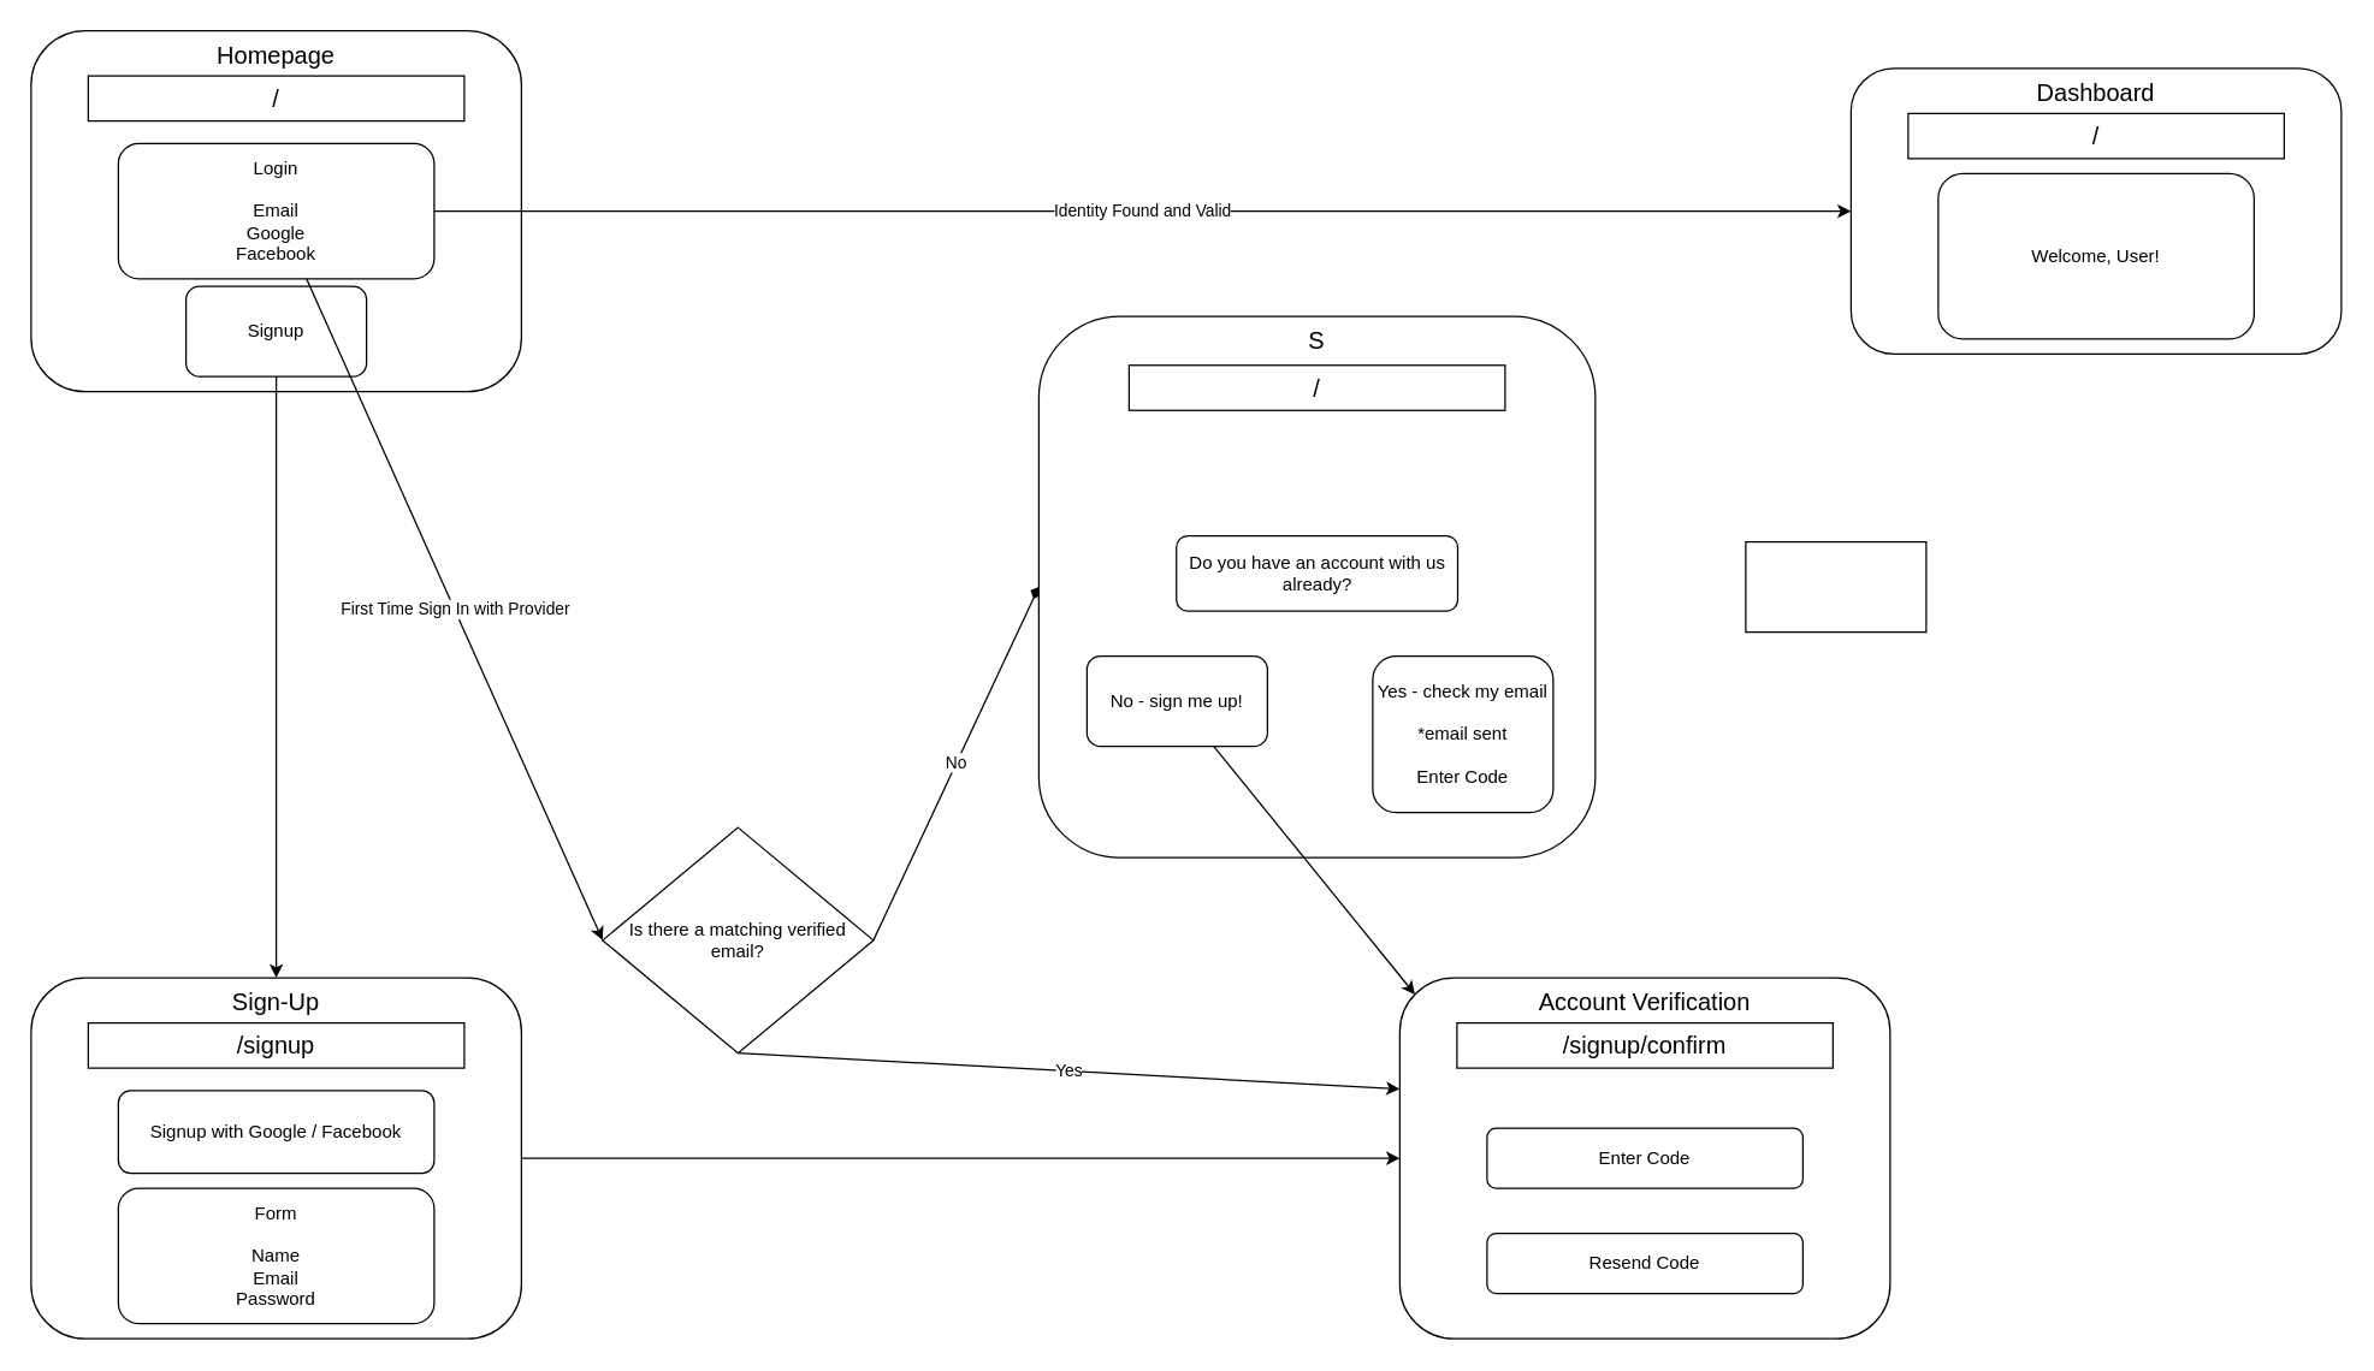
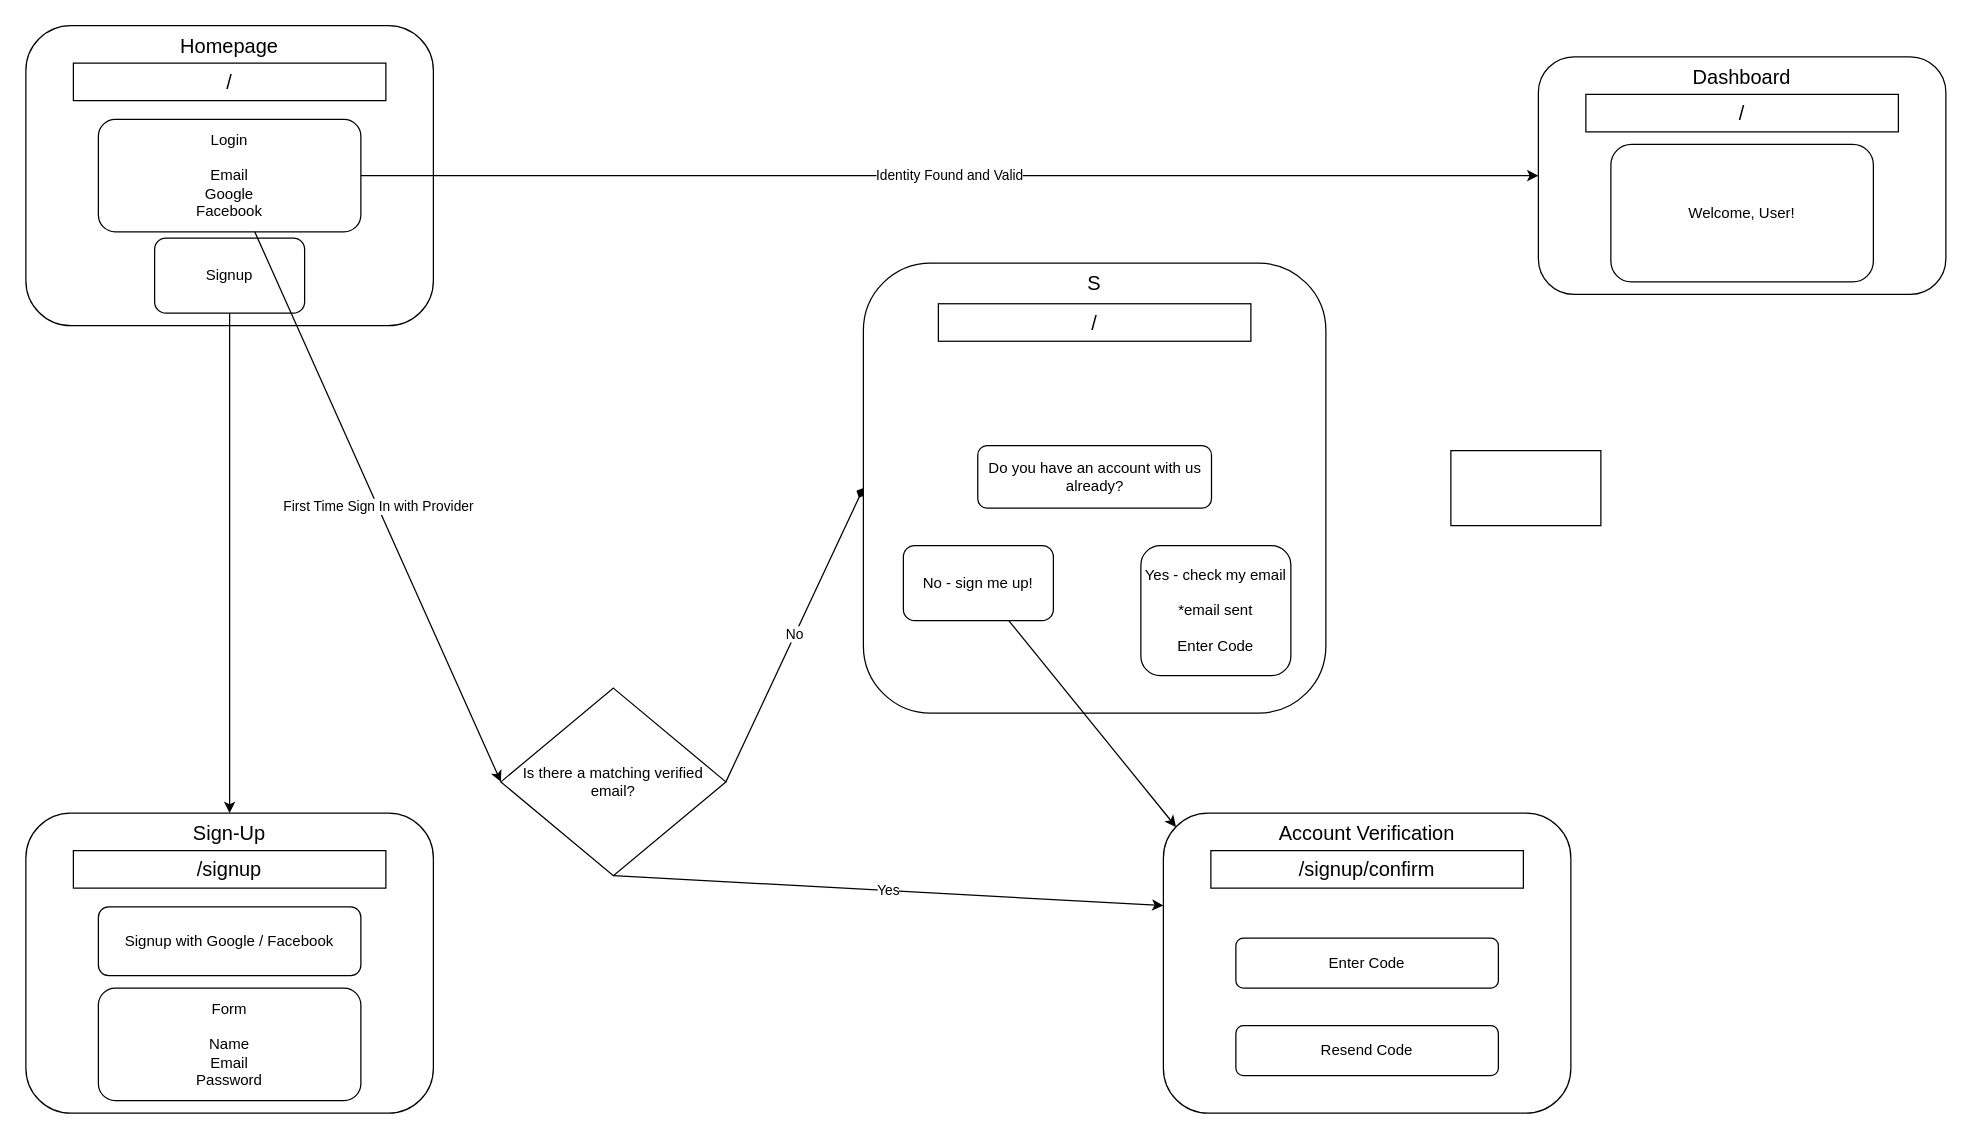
- <mxCell id="29" style="edgeStyle=none;html=1;entryX=0;entryY=0.5;entryDx=0;entryDy=0;fontSize=16;" parent="1" source="8" target="19" edge="1"><mxGeometry relative="1" as="geometry" /></mxCell>
